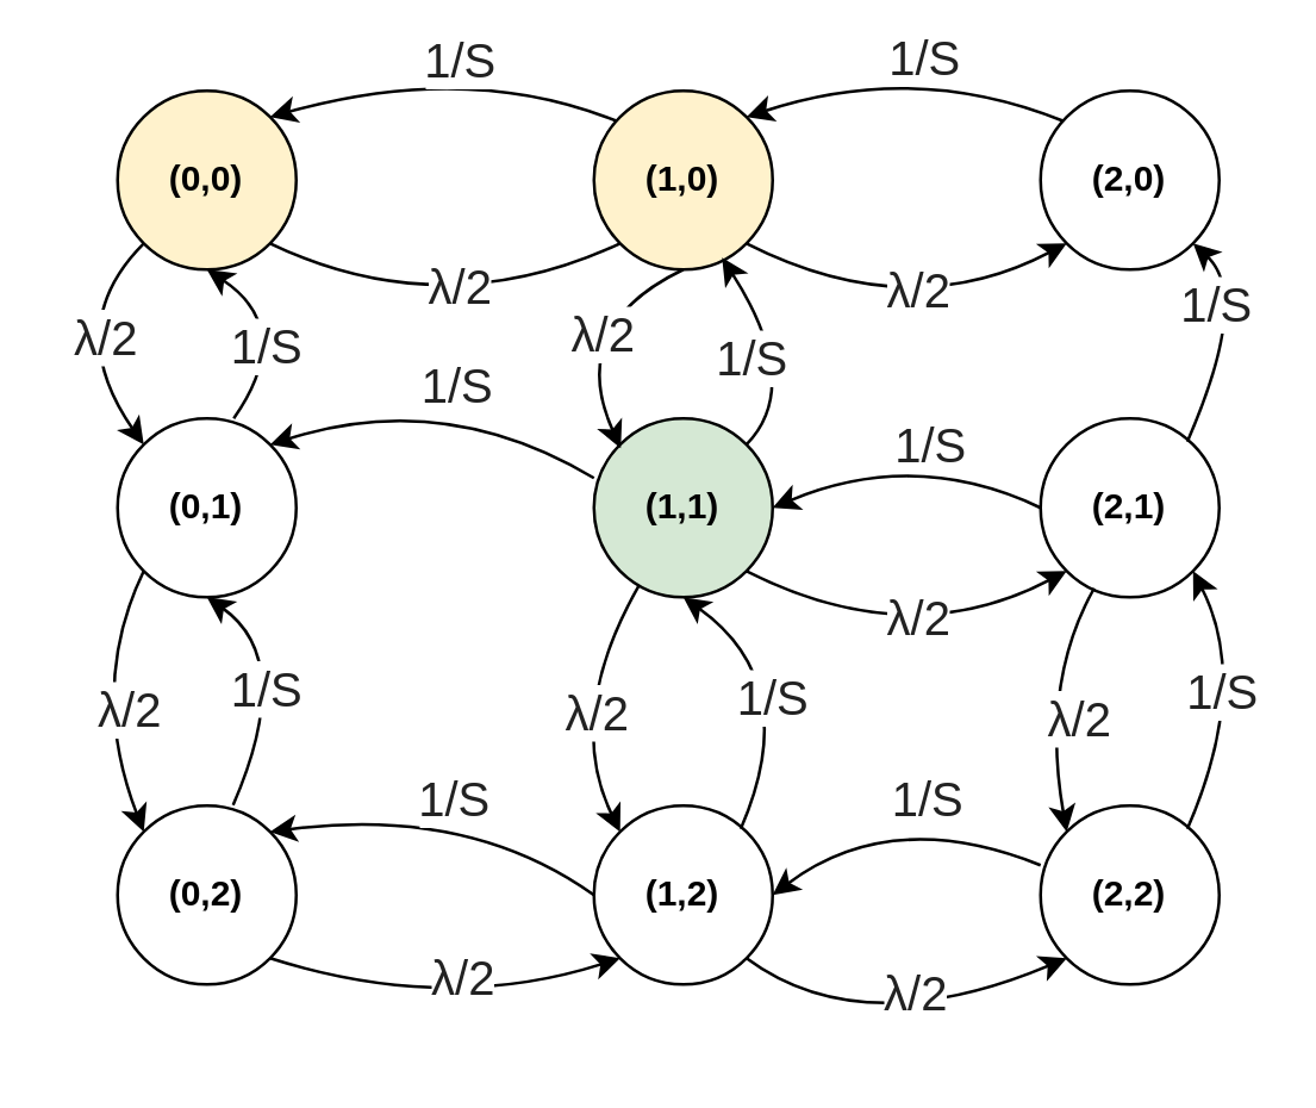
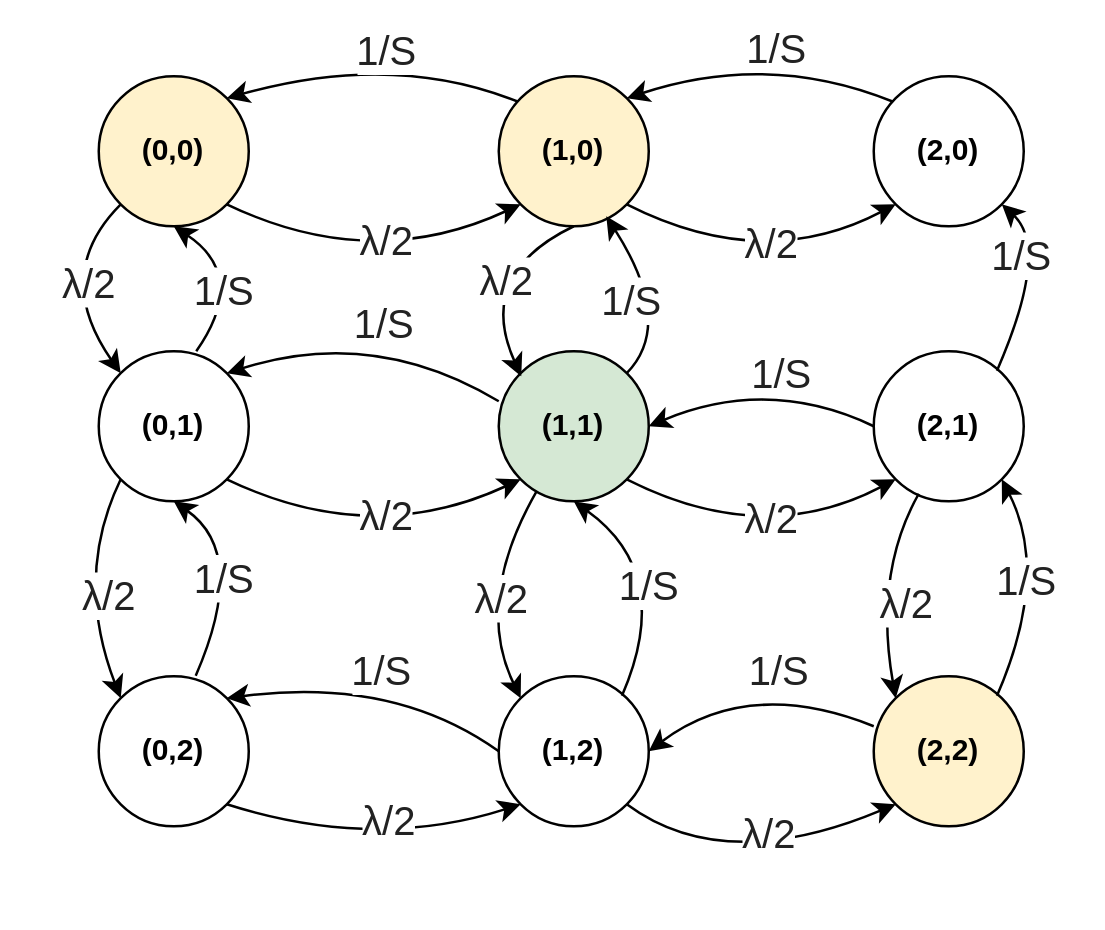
- <mxCell id="19" value="" style="endArrow=none;html=1;entryX=0;entryY=1;entryDx=0;entryDy=0;exitX=1;exitY=1;exitDx=0;exitDy=0;curved=1;" edge="1" parent="1" source="2" target="3"><mxGeometry width="50" height="50" relative="1" as="geometry"><mxPoint x="89.213" y="90.213" as="sourcePoint" /><mxPoint x="206.787" y="90.213" as="targetPoint" /><Array as="points"><mxPoint x="148" y="109" /></Array></mxGeometry></mxCell>
+ <mxCell id="19" value="" style="endArrow=classic;html=1;entryX=0;entryY=1;entryDx=0;entryDy=0;exitX=1;exitY=1;exitDx=0;exitDy=0;curved=1;" edge="1" parent="1" source="2" target="3"><mxGeometry width="50" height="50" relative="1" as="geometry"><mxPoint x="89.213" y="90.213" as="sourcePoint" /><mxPoint x="206.787" y="90.213" as="targetPoint" /><Array as="points"><mxPoint x="148" y="109" /></Array></mxGeometry></mxCell>
+ <mxCell id="17" value="" style="endArrow=classic;html=1;entryX=0;entryY=1;entryDx=0;entryDy=0;exitX=1;exitY=1;exitDx=0;exitDy=0;curved=1;" edge="1" parent="1" source="6" target="5"><mxGeometry width="50" height="50" relative="1" as="geometry"><mxPoint x="89.213" y="200.213" as="sourcePoint" /><mxPoint x="206.787" y="200.213" as="targetPoint" /><Array as="points"><mxPoint x="148" y="219" /></Array></mxGeometry></mxCell>
+ <mxCell id="18" value="&lt;span style=&quot;color: rgb(34 , 34 , 34) ; font-family: &amp;#34;arial&amp;#34; , sans-serif ; font-size: 16px ; text-align: left ; white-space: normal&quot;&gt;λ/2&lt;/span&gt;" style="text;html=1;resizable=0;points=[];align=center;verticalAlign=middle;labelBackgroundColor=#ffffff;" vertex="1" connectable="0" parent="17"><mxGeometry x="0.152" y="10" relative="1" as="geometry"><mxPoint as="offset" /></mxGeometry></mxCell>
- <mxCell id="9" value="&lt;b&gt;(2,2)&lt;/b&gt;" style="ellipse;whiteSpace=wrap;html=1;aspect=fixed;" vertex="1" parent="1"><mxGeometry x="349" y="270" width="60" height="60" as="geometry" /></mxCell>
+ <mxCell id="9" value="&lt;b&gt;(2,2)&lt;/b&gt;" style="ellipse;whiteSpace=wrap;html=1;aspect=fixed;fillColor=#fff2cc;" vertex="1" parent="1"><mxGeometry x="349" y="270" width="60" height="60" as="geometry" /></mxCell>
